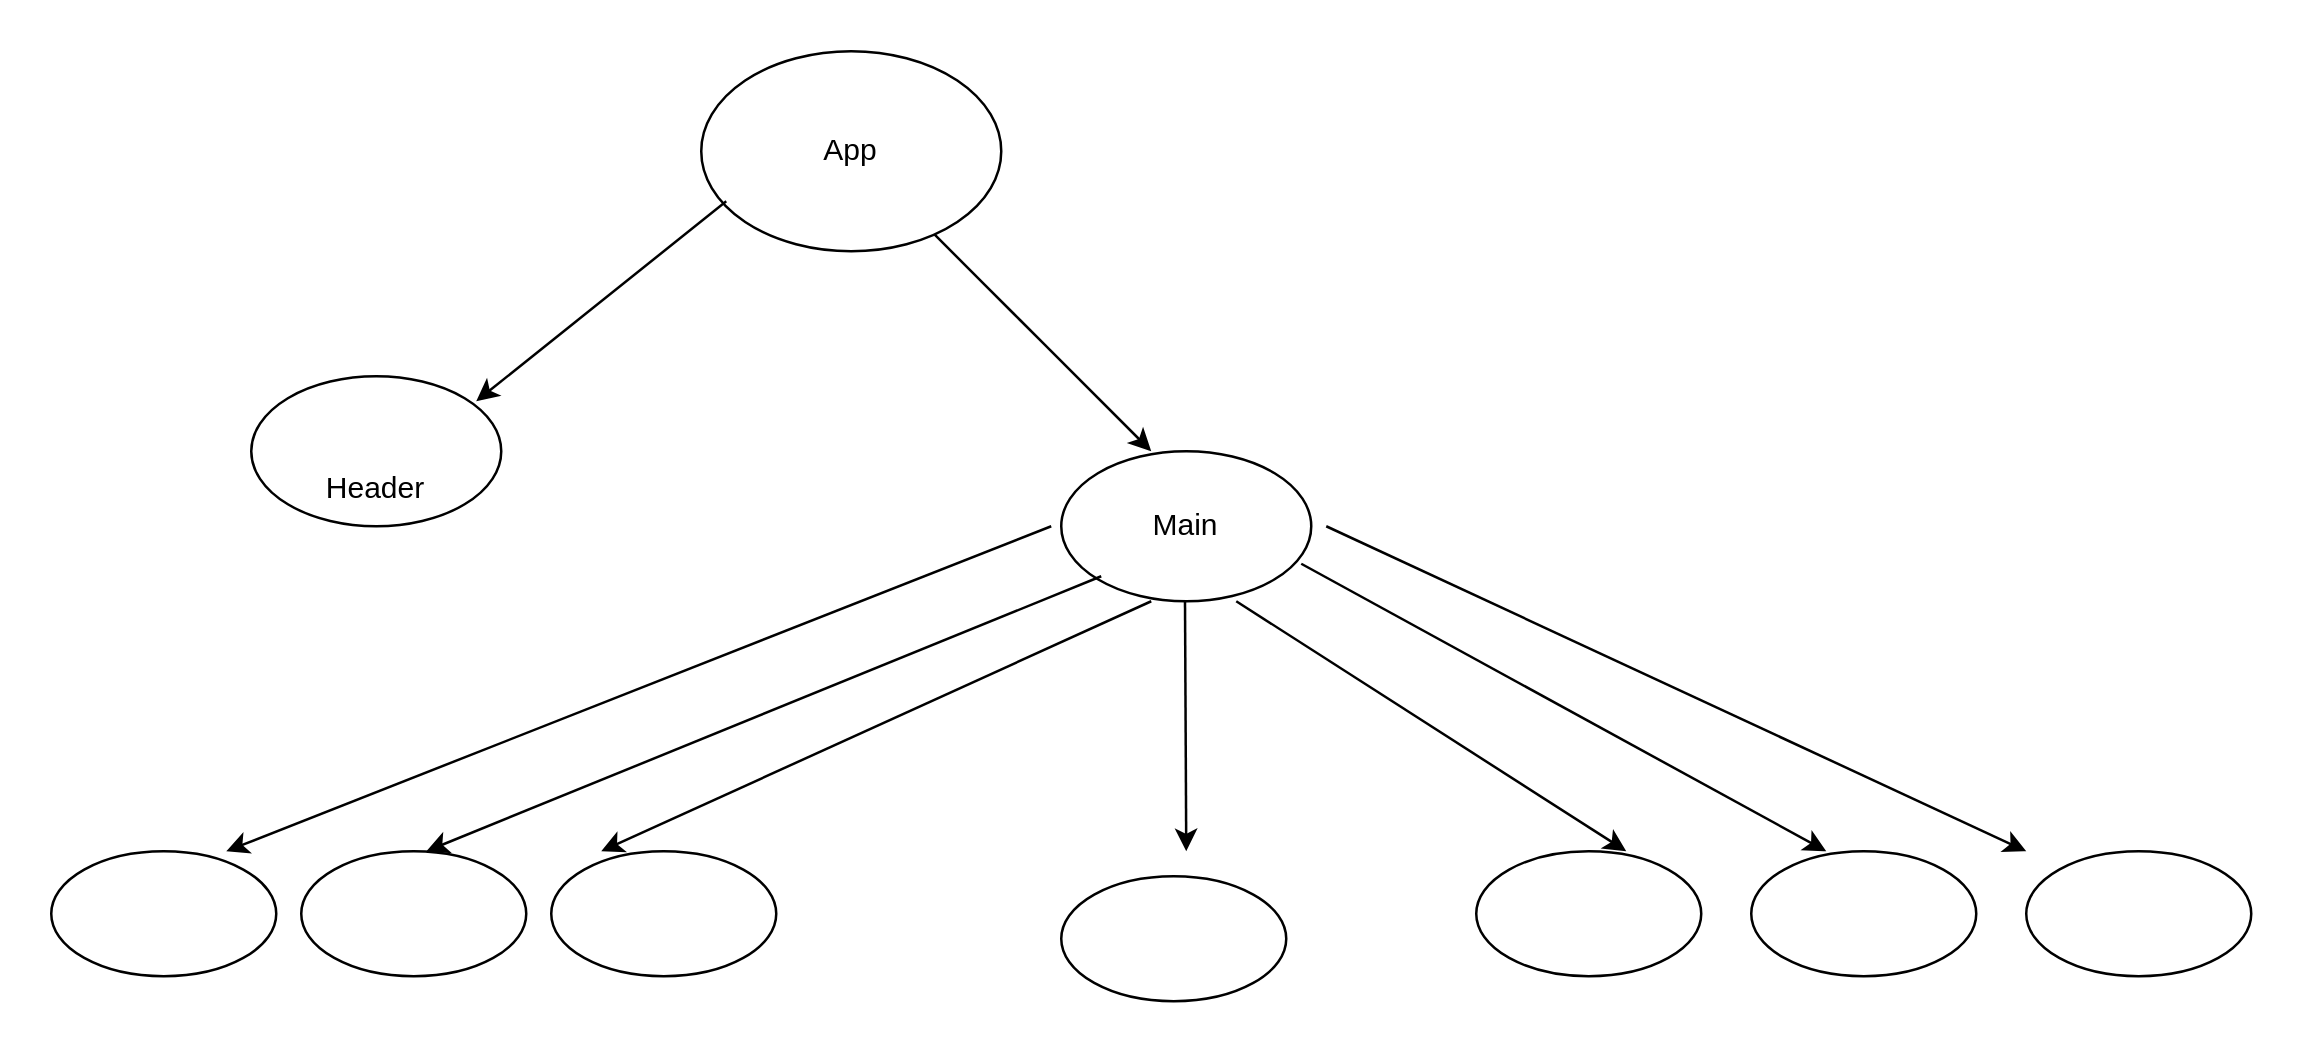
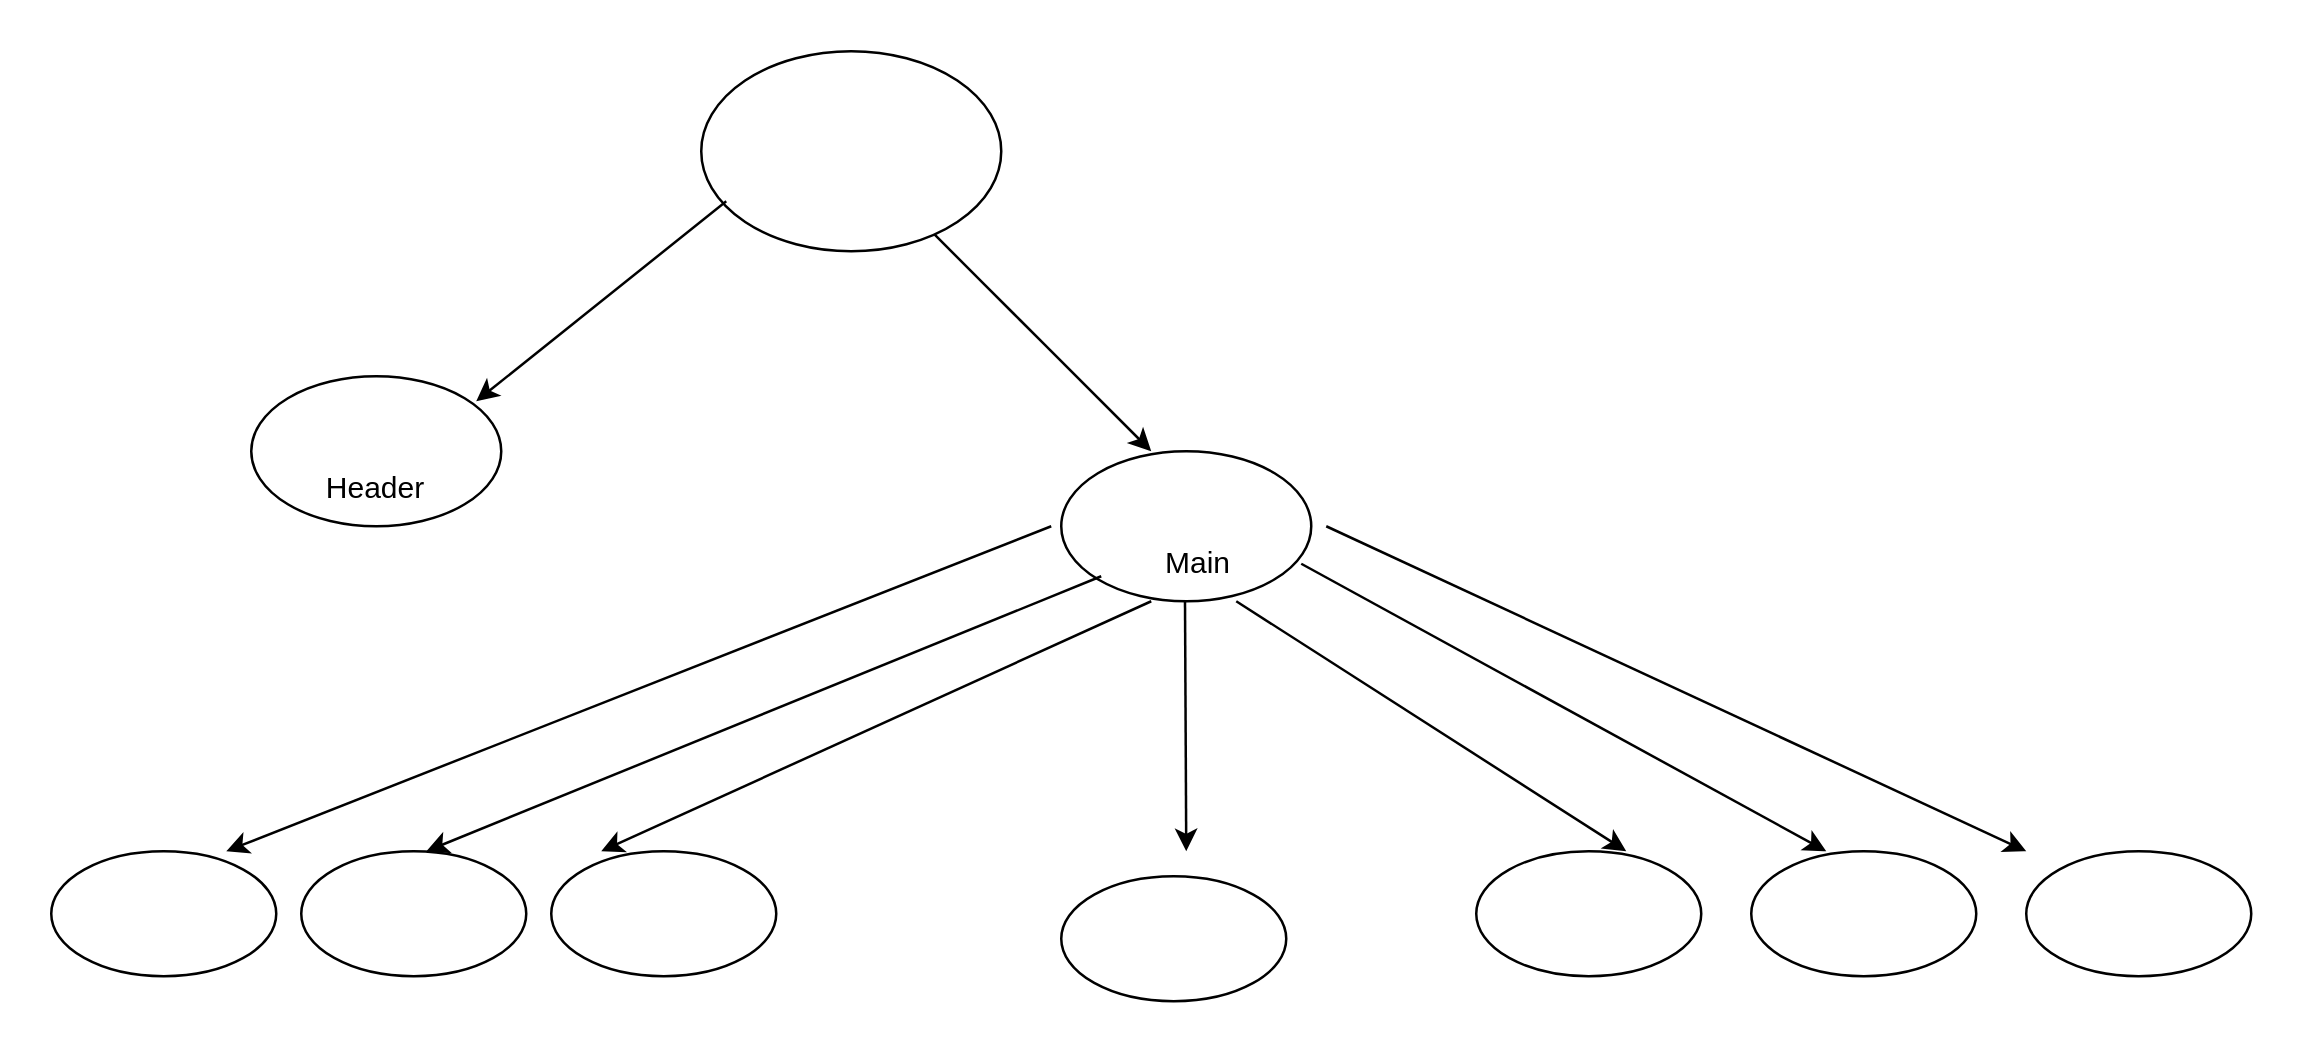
- <mxCell id="8" value="App" style="text;html=1;strokeColor=none;fillColor=none;align=center;verticalAlign=middle;whiteSpace=wrap;rounded=0;" vertex="1" parent="1"><mxGeometry x="320" y="50" width="40" height="20" as="geometry" /></mxCell>
- <mxCell id="9" value="Main" style="text;html=1;strokeColor=none;fillColor=none;align=center;verticalAlign=middle;whiteSpace=wrap;rounded=0;" vertex="1" parent="1"><mxGeometry x="454" y="200" width="40" height="20" as="geometry" /></mxCell>
+ <mxCell id="9" value="Main" style="text;html=1;strokeColor=none;fillColor=none;align=center;verticalAlign=middle;whiteSpace=wrap;rounded=0;" vertex="1" parent="1"><mxGeometry x="459" y="215" width="40" height="20" as="geometry" /></mxCell>
